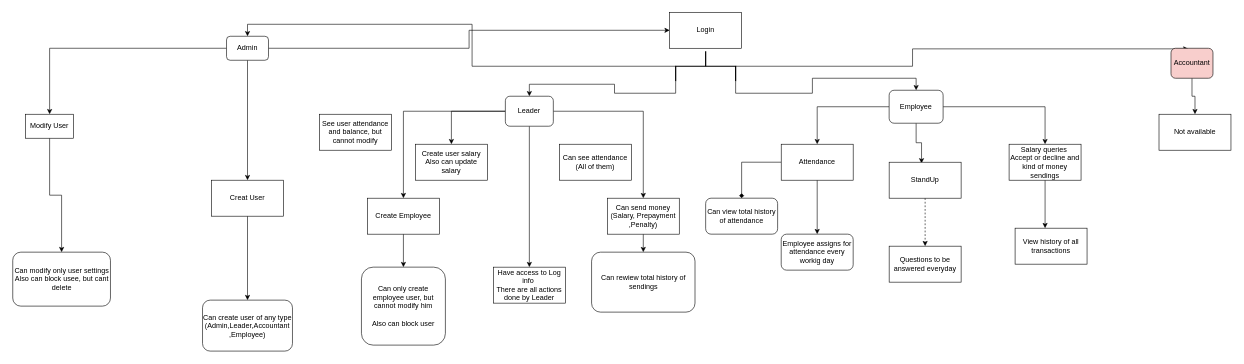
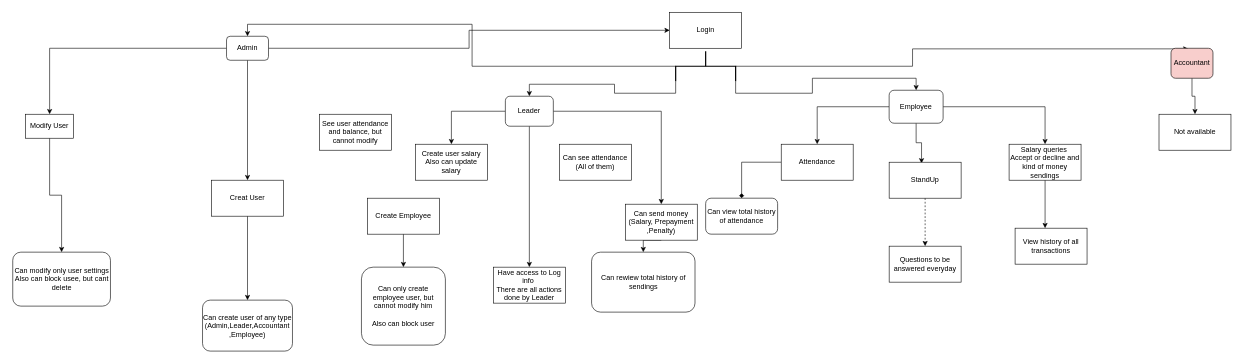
- <mxCell id="12" style="edgeStyle=orthogonalEdgeStyle;rounded=0;orthogonalLoop=1;jettySize=auto;html=1;entryX=0.5;entryY=0;entryDx=0;entryDy=0;" edge="1" parent="1" source="16" target="31"><mxGeometry relative="1" as="geometry" /></mxCell>
- <mxCell id="35" value="Can send money&lt;br&gt;(Salary, Prepayment&lt;br&gt;,Penalty)" style="rounded=0;whiteSpace=wrap;html=1;" vertex="1" parent="1"><mxGeometry x="1012" y="330" width="120" height="60" as="geometry" /></mxCell>
+ <mxCell id="35" value="Can send money&lt;br&gt;(Salary, Prepayment&lt;br&gt;,Penalty)" style="rounded=0;whiteSpace=wrap;html=1;" vertex="1" parent="1"><mxGeometry x="1042" y="340" width="120" height="60" as="geometry" /></mxCell>
- <mxCell id="39" value="" style="edgeStyle=orthogonalEdgeStyle;rounded=0;orthogonalLoop=1;jettySize=auto;html=1;" edge="1" parent="1" source="41" target="42"><mxGeometry relative="1" as="geometry" /></mxCell>
- <mxCell id="42" value="Employee assigns for&lt;br&gt;attendance every workig day" style="rounded=1;whiteSpace=wrap;html=1;" vertex="1" parent="1"><mxGeometry x="1302" y="390" width="120" height="60" as="geometry" /></mxCell>
